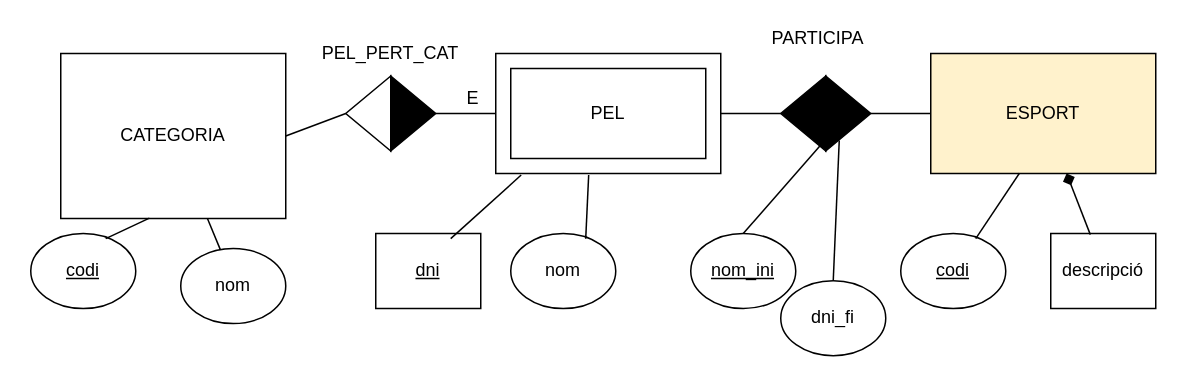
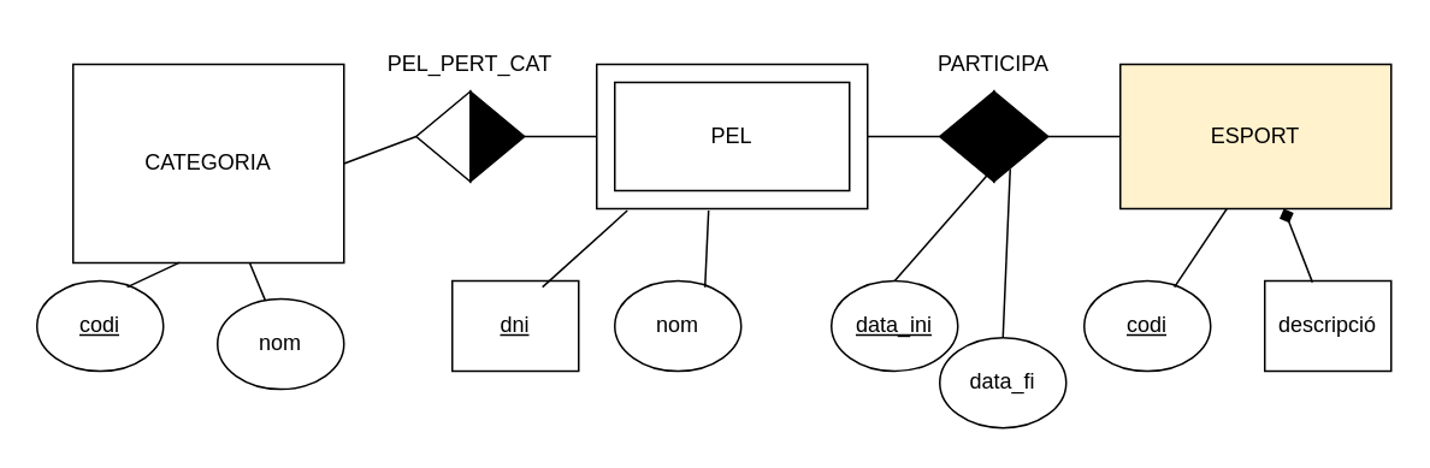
- <mxCell id="27" value="PARTICIPA" style="text;html=1;strokeColor=none;fillColor=none;align=center;verticalAlign=middle;whiteSpace=wrap;rounded=0;" parent="1" vertex="1"><mxGeometry x="515" y="10" width="60" height="30" as="geometry" /></mxCell>
+ <mxCell id="27" value="PARTICIPA" style="text;html=1;strokeColor=none;fillColor=none;align=center;verticalAlign=middle;whiteSpace=wrap;rounded=0;" parent="1" vertex="1"><mxGeometry x="520" y="20" width="60" height="30" as="geometry" /></mxCell>
- <mxCell id="30" value="E" style="text;html=1;strokeColor=none;fillColor=none;align=center;verticalAlign=middle;whiteSpace=wrap;rounded=0;" parent="1" vertex="1"><mxGeometry x="300" y="50" width="30" height="30" as="geometry" /></mxCell>
- <mxCell id="28" value="&lt;u&gt;nom_ini&lt;/u&gt;" style="ellipse;whiteSpace=wrap;html=1;" parent="1" vertex="1"><mxGeometry x="460" y="155" width="70" height="50" as="geometry" /></mxCell>
+ <mxCell id="28" value="&lt;u&gt;data_ini&lt;/u&gt;" style="ellipse;whiteSpace=wrap;html=1;" parent="1" vertex="1"><mxGeometry x="460" y="155" width="70" height="50" as="geometry" /></mxCell>
- <mxCell id="32" value="dni_fi" style="ellipse;whiteSpace=wrap;html=1;" vertex="1" parent="1"><mxGeometry x="520" y="186.43" width="70" height="50" as="geometry" /></mxCell>
+ <mxCell id="32" value="data_fi" style="ellipse;whiteSpace=wrap;html=1;" vertex="1" parent="1"><mxGeometry x="520" y="186.43" width="70" height="50" as="geometry" /></mxCell>
